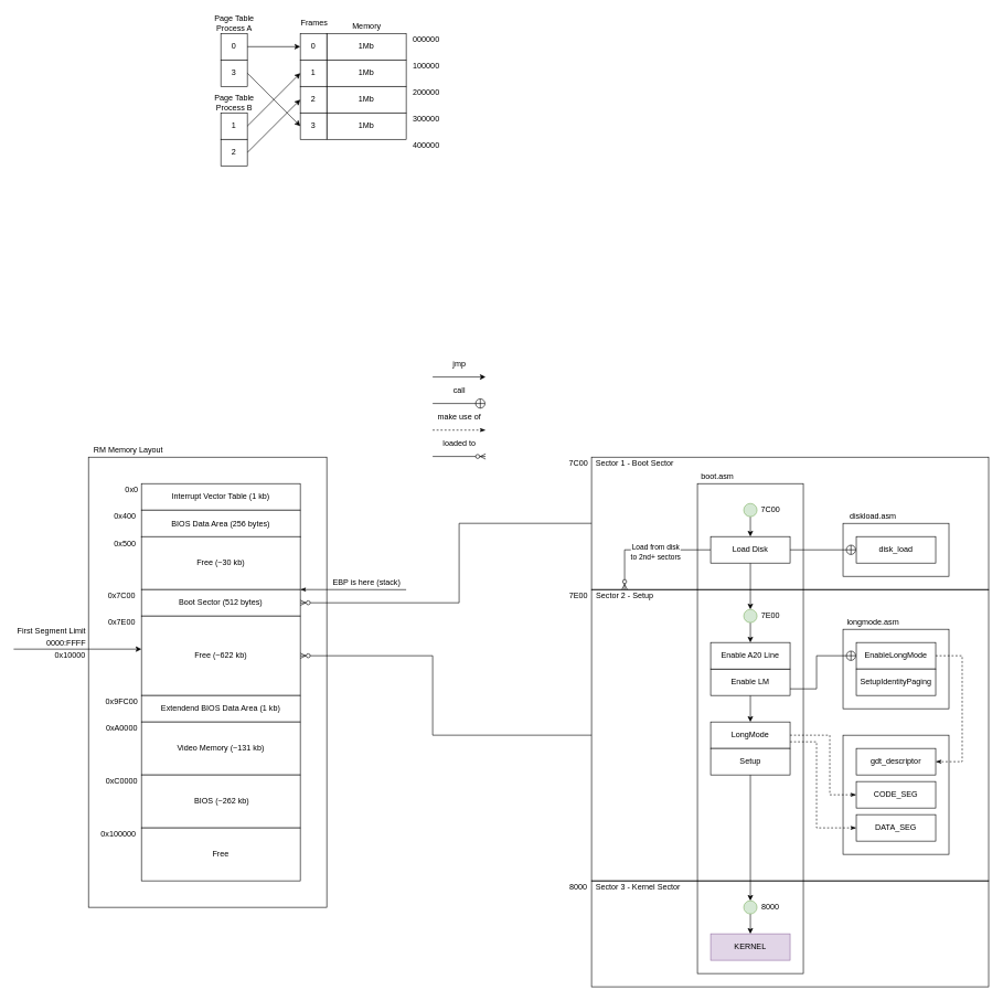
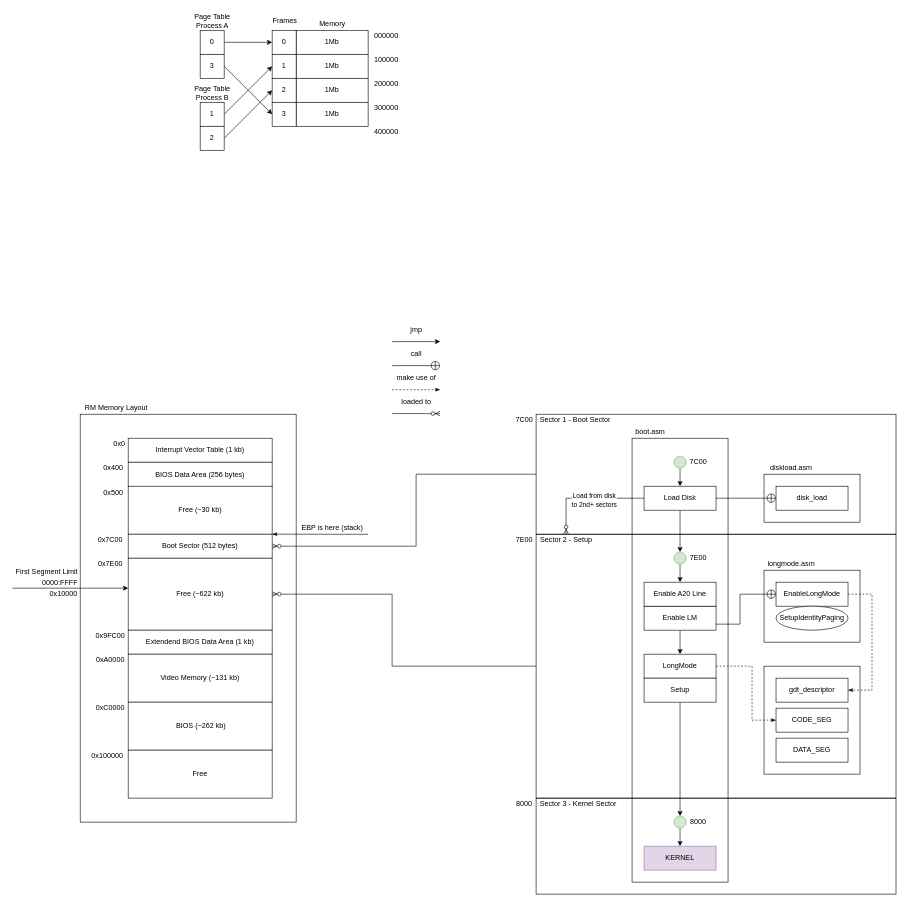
- <mxCell id="73" value="SetupIdentityPaging" style="whiteSpace=wrap;html=1;" parent="1" vertex="1"><mxGeometry x="1293" y="1010" width="120" height="40" as="geometry" /></mxCell>
+ <mxCell id="73" value="SetupIdentityPaging" style="ellipse;whiteSpace=wrap;html=1;" parent="1" vertex="1"><mxGeometry x="1293" y="1010" width="120" height="40" as="geometry" /></mxCell>
- <mxCell id="29" style="edgeStyle=orthogonalEdgeStyle;rounded=0;orthogonalLoop=1;jettySize=auto;html=1;exitX=1;exitY=0.75;exitDx=0;exitDy=0;entryX=0;entryY=0.5;entryDx=0;entryDy=0;dashed=1;endFill=1;endArrow=classicThin;" parent="1" source="30" target="27" edge="1"><mxGeometry relative="1" as="geometry"><Array as="points"><mxPoint x="1233" y="1120" /><mxPoint x="1233" y="1250" /></Array></mxGeometry></mxCell>
